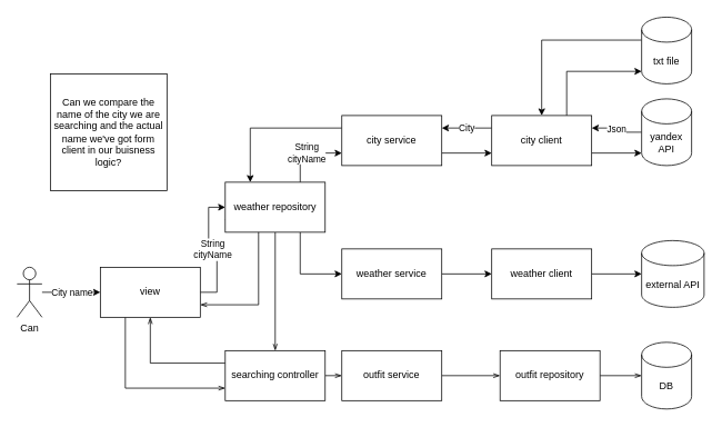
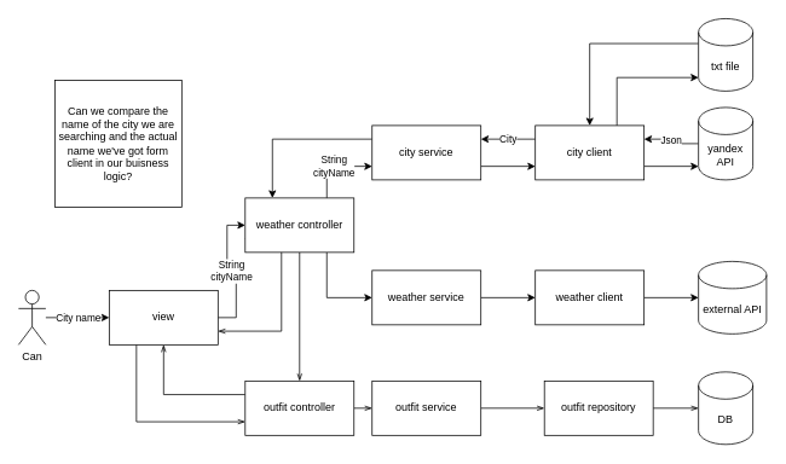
- <mxCell id="10" value="weather repository" style="rounded=0;whiteSpace=wrap;html=1;" vertex="1" parent="1"><mxGeometry x="270" y="218" width="120" height="60" as="geometry" /></mxCell>
+ <mxCell id="10" value="weather controller" style="rounded=0;whiteSpace=wrap;html=1;" vertex="1" parent="1"><mxGeometry x="270" y="218" width="120" height="60" as="geometry" /></mxCell>
- <mxCell id="32" value="searching controller" style="rounded=0;whiteSpace=wrap;html=1;" vertex="1" parent="1"><mxGeometry x="270" y="420" width="120" height="60" as="geometry" /></mxCell>
+ <mxCell id="32" value="outfit controller" style="rounded=0;whiteSpace=wrap;html=1;" vertex="1" parent="1"><mxGeometry x="270" y="420" width="120" height="60" as="geometry" /></mxCell>
